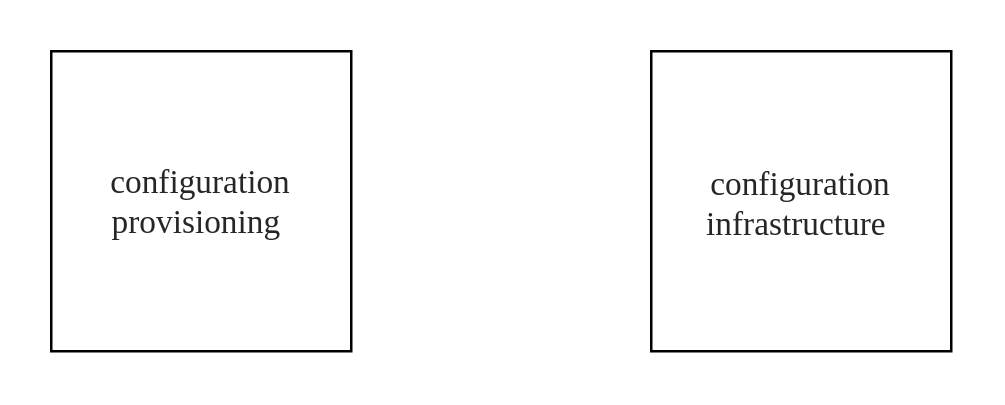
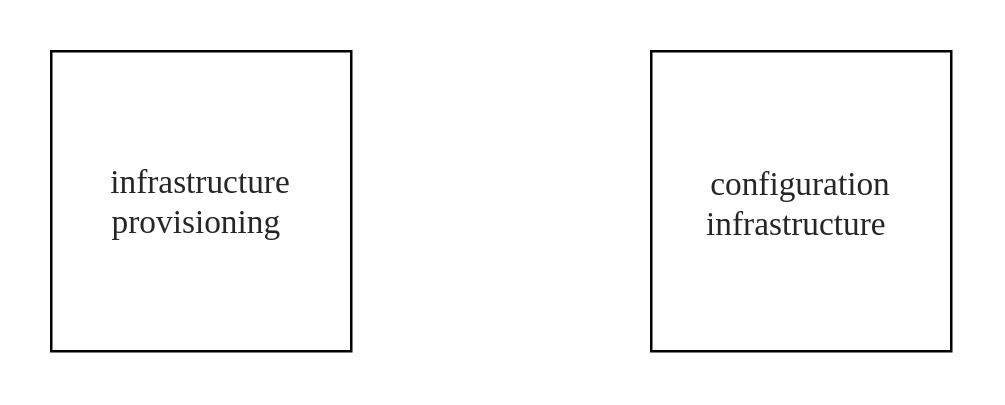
- <mxCell id="2" value="&lt;br&gt;  &lt;br&gt;&lt;span style=&quot;color: rgb(38 , 38 , 38) ; font-family: &amp;#34;newbaskerville&amp;#34; ; font-size: 10pt&quot;&gt;&lt;br&gt;configuration provisioning&amp;nbsp;&lt;/span&gt;&lt;br&gt;&lt;div class=&quot;page&quot; title=&quot;Page 32&quot;&gt;&lt;div class=&quot;layoutArea&quot;&gt;&lt;div class=&quot;column&quot;&gt;&lt;br&gt;    &lt;/div&gt;&lt;br&gt;   &lt;/div&gt;&lt;br&gt;  &lt;/div&gt;" style="whiteSpace=wrap;html=1;aspect=fixed;" vertex="1" parent="1"><mxGeometry x="20" y="20" width="120" height="120" as="geometry" /></mxCell>
+ <mxCell id="2" value="&lt;br&gt;  &lt;br&gt;&lt;span style=&quot;color: rgb(38 , 38 , 38) ; font-family: &amp;#34;newbaskerville&amp;#34; ; font-size: 10pt&quot;&gt;&lt;br&gt;infrastructure provisioning&amp;nbsp;&lt;/span&gt;&lt;br&gt;&lt;div class=&quot;page&quot; title=&quot;Page 32&quot;&gt;&lt;div class=&quot;layoutArea&quot;&gt;&lt;div class=&quot;column&quot;&gt;&lt;br&gt;    &lt;/div&gt;&lt;br&gt;   &lt;/div&gt;&lt;br&gt;  &lt;/div&gt;" style="whiteSpace=wrap;html=1;aspect=fixed;" vertex="1" parent="1"><mxGeometry x="20" y="20" width="120" height="120" as="geometry" /></mxCell>
